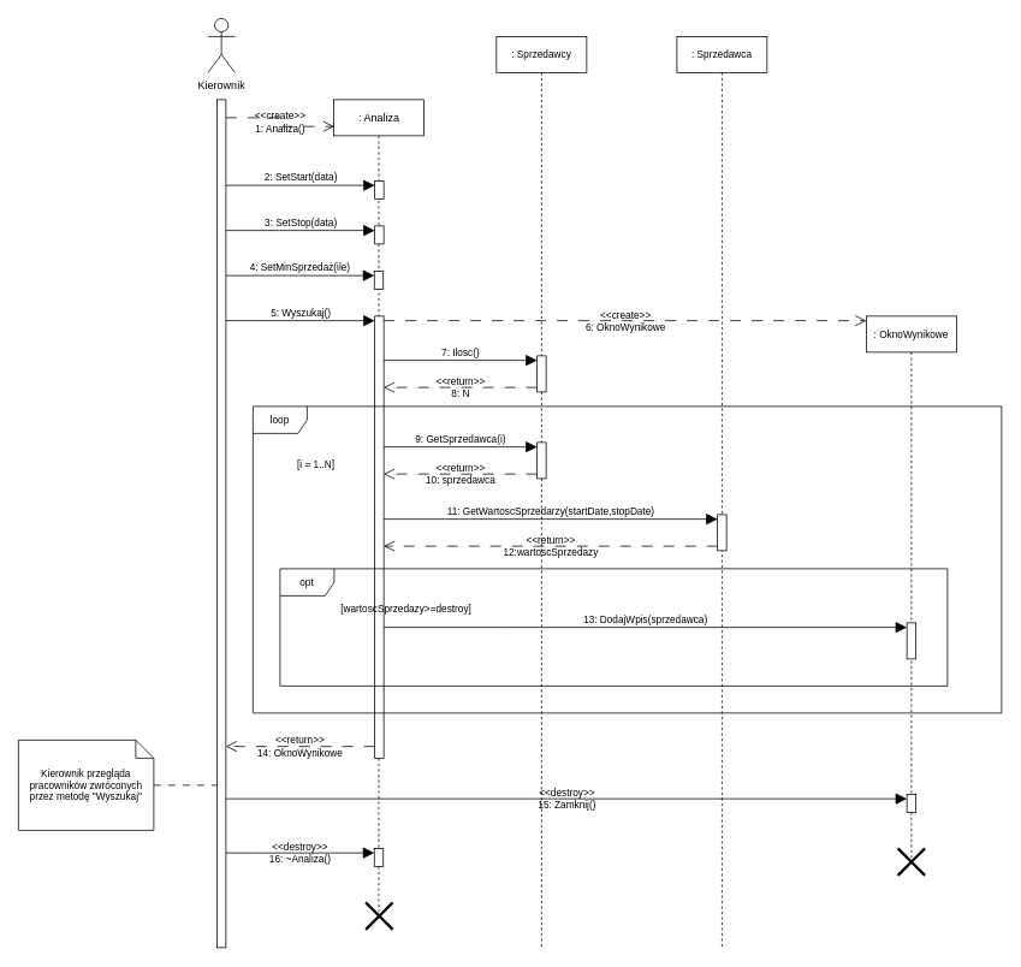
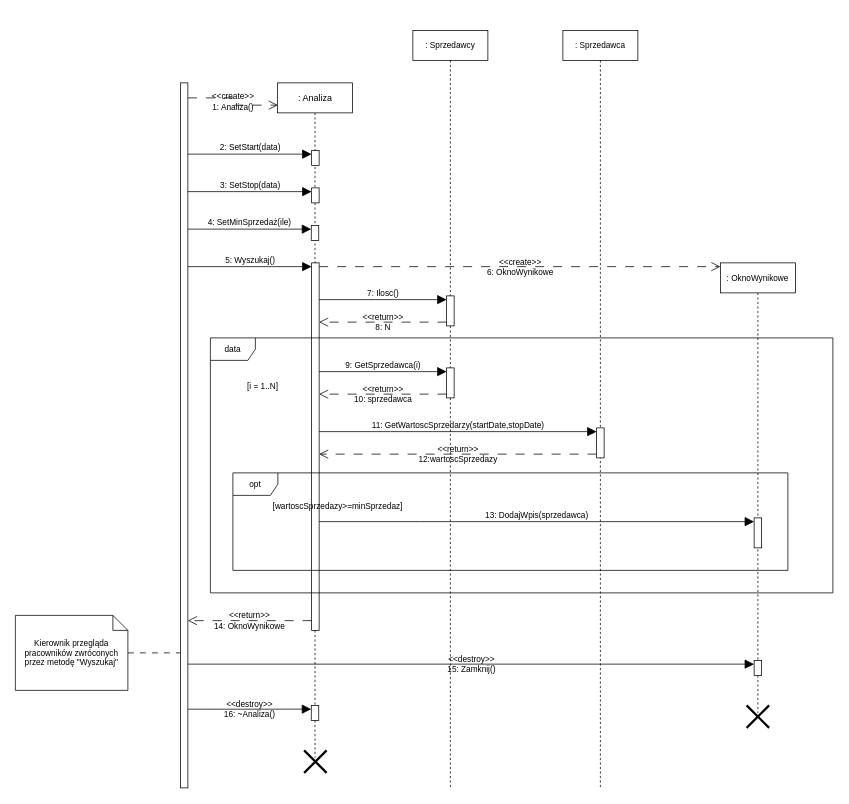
- <mxCell id="2" value="Kierownik" style="shape=umlActor;verticalLabelPosition=bottom;verticalAlign=top;html=1;" parent="1" vertex="1"><mxGeometry x="230" y="20" width="30" height="60" as="geometry" /></mxCell>
- <mxCell id="20" value="loop" style="shape=umlFrame;whiteSpace=wrap;html=1;pointerEvents=0;fontFamily=Helvetica;fontSize=11;fontColor=default;labelBackgroundColor=none;" parent="1" vertex="1"><mxGeometry x="280" y="450" width="830" height="340" as="geometry" /></mxCell>
+ <mxCell id="20" value="data" style="shape=umlFrame;whiteSpace=wrap;html=1;pointerEvents=0;fontFamily=Helvetica;fontSize=11;fontColor=default;labelBackgroundColor=none;" parent="1" vertex="1"><mxGeometry x="280" y="450" width="830" height="340" as="geometry" /></mxCell>
- <mxCell id="24" value="[wartoscSprzedazy&amp;gt;=destroy]" style="text;strokeColor=none;align=center;fillColor=none;html=1;verticalAlign=middle;whiteSpace=wrap;rounded=0;fontFamily=Helvetica;fontSize=11;fontColor=default;labelBackgroundColor=none;" parent="1" vertex="1"><mxGeometry x="360" y="660" width="180" height="30" as="geometry" /></mxCell>
+ <mxCell id="24" value="[wartoscSprzedazy&amp;gt;=minSprzedaz]" style="text;strokeColor=none;align=center;fillColor=none;html=1;verticalAlign=middle;whiteSpace=wrap;rounded=0;fontFamily=Helvetica;fontSize=11;fontColor=default;labelBackgroundColor=none;" parent="1" vertex="1"><mxGeometry x="360" y="660" width="180" height="30" as="geometry" /></mxCell>
